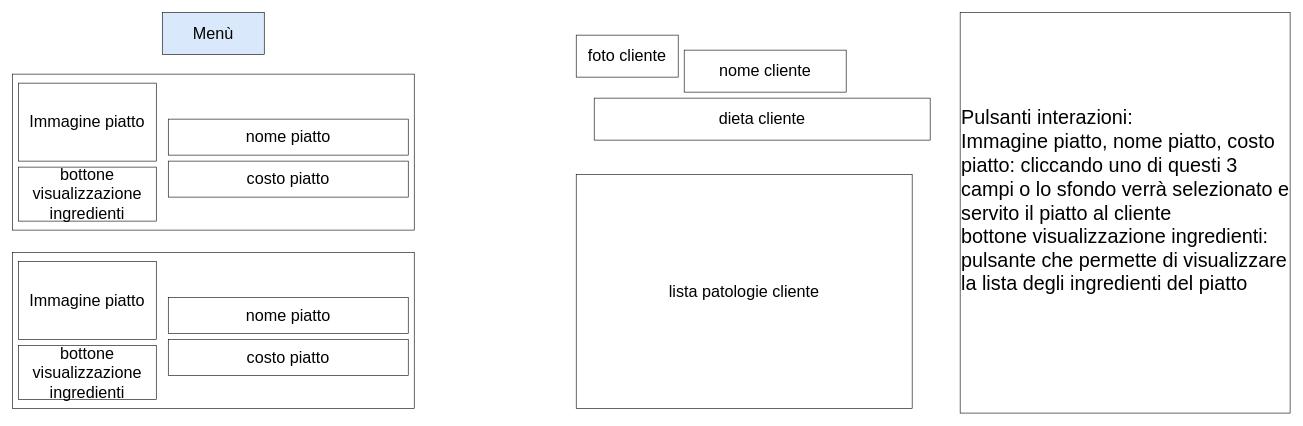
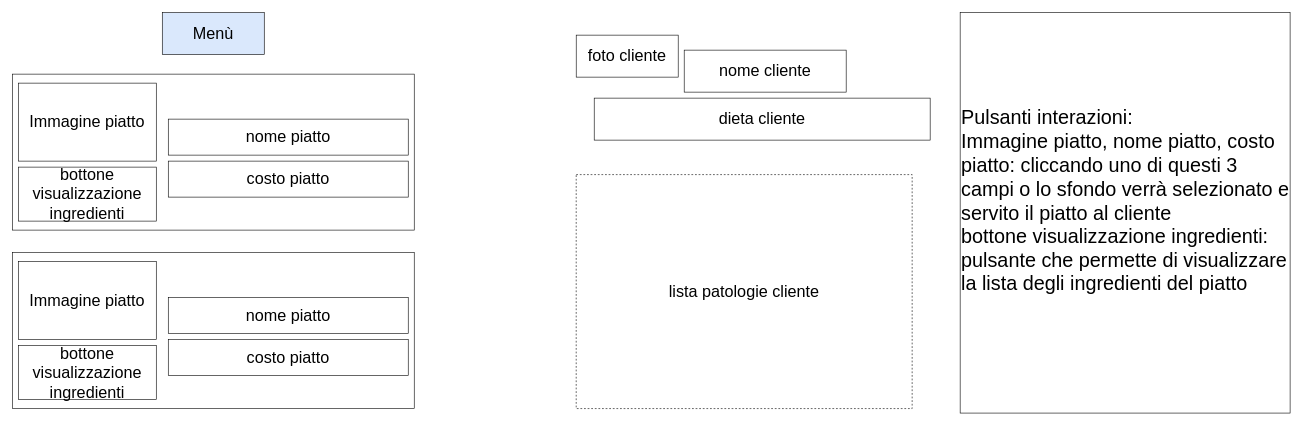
- <mxCell id="11" value="lista patologie cliente" style="rounded=0;whiteSpace=wrap;html=1;fontSize=27;" parent="1" vertex="1"><mxGeometry x="960" y="290.5" width="560" height="390" as="geometry" /></mxCell>
+ <mxCell id="11" value="lista patologie cliente" style="rounded=0;whiteSpace=wrap;html=1;fontSize=27;dashed=1;" parent="1" vertex="1"><mxGeometry x="960" y="290.5" width="560" height="390" as="geometry" /></mxCell>
